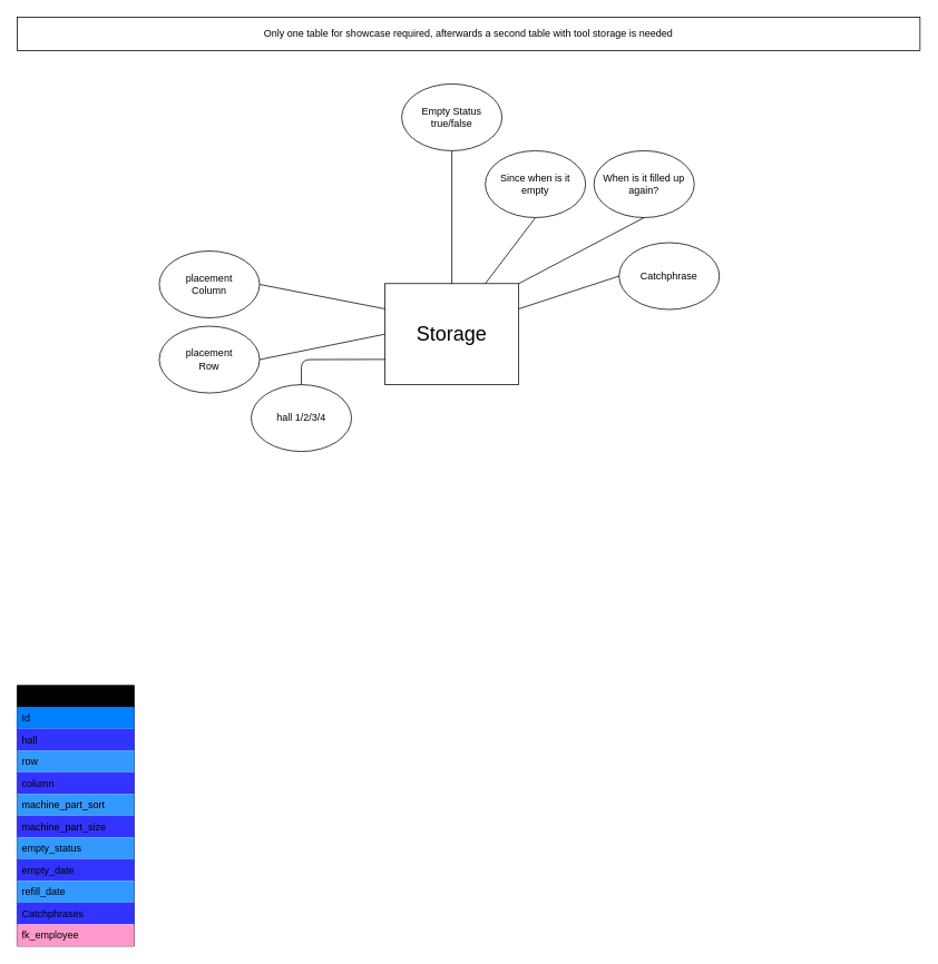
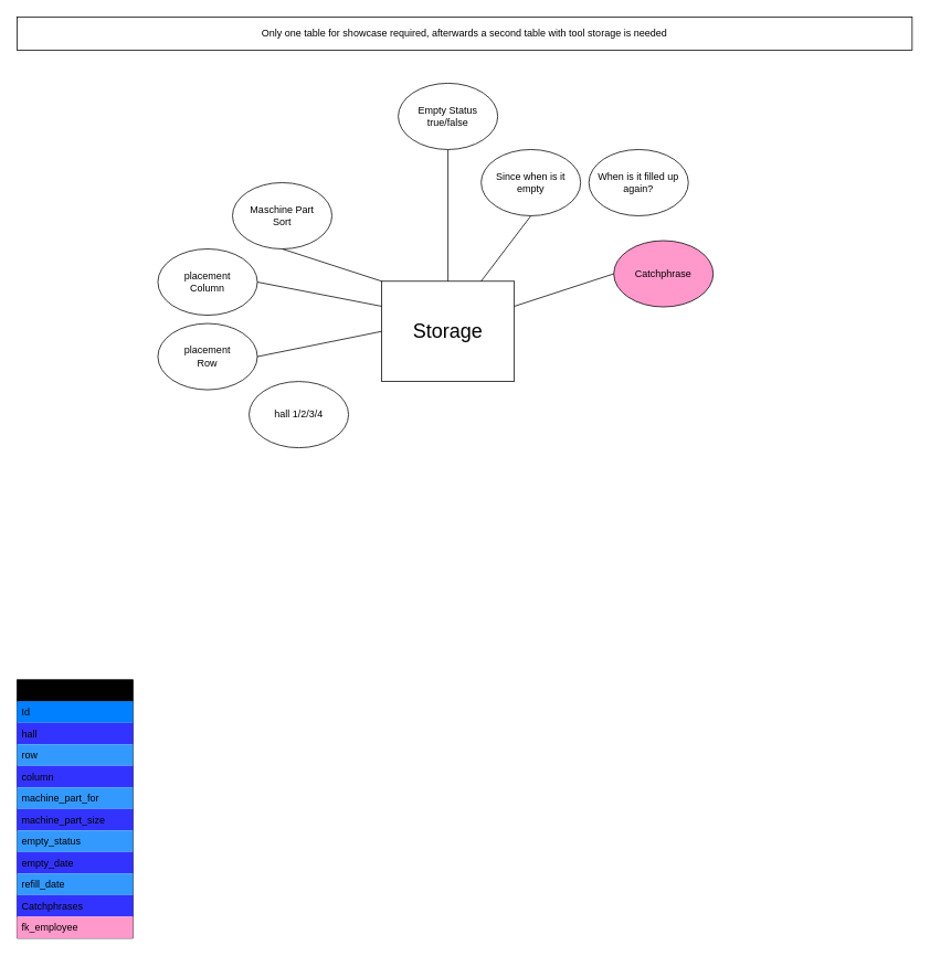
+ <mxCell id="9" value="&lt;div&gt;Maschine Part&lt;/div&gt;&lt;div&gt;Sort&lt;/div&gt;" style="ellipse;whiteSpace=wrap;html=1;" vertex="1" parent="1"><mxGeometry x="280" y="220" width="120" height="80" as="geometry" /></mxCell>
- <mxCell id="16" value="" style="endArrow=none;html=1;entryX=0.5;entryY=1;entryDx=0;entryDy=0;exitX=1;exitY=0;exitDx=0;exitDy=0;" edge="1" parent="1" source="2" target="14"><mxGeometry width="50" height="50" relative="1" as="geometry"><mxPoint x="710" y="360" as="sourcePoint" /><mxPoint x="760" y="310" as="targetPoint" /></mxGeometry></mxCell>
+ <mxCell id="10" value="" style="endArrow=none;html=1;exitX=0.5;exitY=1;exitDx=0;exitDy=0;entryX=0;entryY=0;entryDx=0;entryDy=0;" edge="1" parent="1" source="9" target="2"><mxGeometry width="50" height="50" relative="1" as="geometry"><mxPoint x="540" y="280" as="sourcePoint" /><mxPoint x="590" y="230" as="targetPoint" /></mxGeometry></mxCell>
- <mxCell id="18" value="Catchphrase " style="ellipse;whiteSpace=wrap;html=1;" vertex="1" parent="1"><mxGeometry x="740" y="290" width="120" height="80" as="geometry" /></mxCell>
+ <mxCell id="18" value="Catchphrase " style="ellipse;whiteSpace=wrap;html=1;fillColor=#ff99cc;" vertex="1" parent="1"><mxGeometry x="740" y="290" width="120" height="80" as="geometry" /></mxCell>
- <mxCell id="4" value="" style="endArrow=none;html=1;exitX=0.5;exitY=0;exitDx=0;exitDy=0;entryX=0;entryY=0.75;entryDx=0;entryDy=0;" edge="1" parent="1" source="3" target="2"><mxGeometry width="50" height="50" relative="1" as="geometry"><mxPoint x="540" y="310" as="sourcePoint" /><mxPoint x="590" y="260" as="targetPoint" /><Array as="points"><mxPoint x="360" y="430" /></Array></mxGeometry></mxCell>
- <mxCell id="25" value="machine_part_sort" style="text;strokeColor=none;fillColor=#3399FF;align=left;verticalAlign=top;spacingLeft=4;spacingRight=4;overflow=hidden;rotatable=0;points=[[0,0.5],[1,0.5]];portConstraint=eastwest;" vertex="1" parent="20"><mxGeometry y="130" width="140" height="26" as="geometry" /></mxCell>
+ <mxCell id="25" value="machine_part_for" style="text;strokeColor=none;fillColor=#3399FF;align=left;verticalAlign=top;spacingLeft=4;spacingRight=4;overflow=hidden;rotatable=0;points=[[0,0.5],[1,0.5]];portConstraint=eastwest;" vertex="1" parent="20"><mxGeometry y="130" width="140" height="26" as="geometry" /></mxCell>
